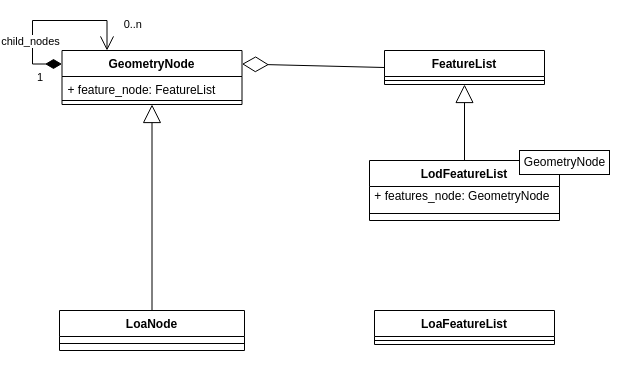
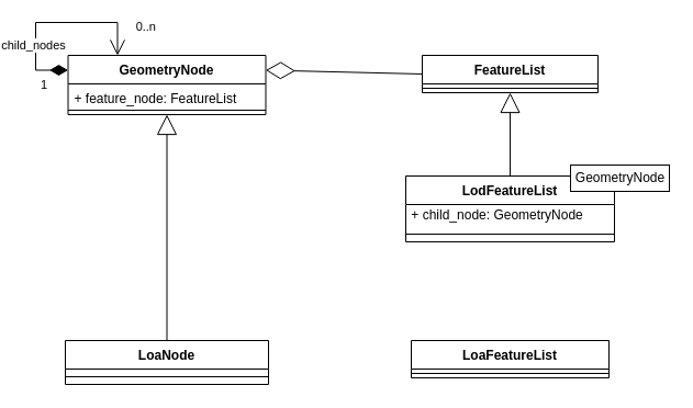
- <mxCell id="10" value="&amp;nbsp;+ features_node: GeometryNode" style="text;html=1;align=left;verticalAlign=middle;resizable=0;points=[];autosize=1;strokeColor=none;fillColor=none;" vertex="1" parent="9"><mxGeometry y="26" width="190" height="20" as="geometry" /></mxCell>
+ <mxCell id="10" value="&amp;nbsp;+ child_node: GeometryNode" style="text;html=1;align=left;verticalAlign=middle;resizable=0;points=[];autosize=1;strokeColor=none;fillColor=none;" vertex="1" parent="9"><mxGeometry y="26" width="190" height="20" as="geometry" /></mxCell>
